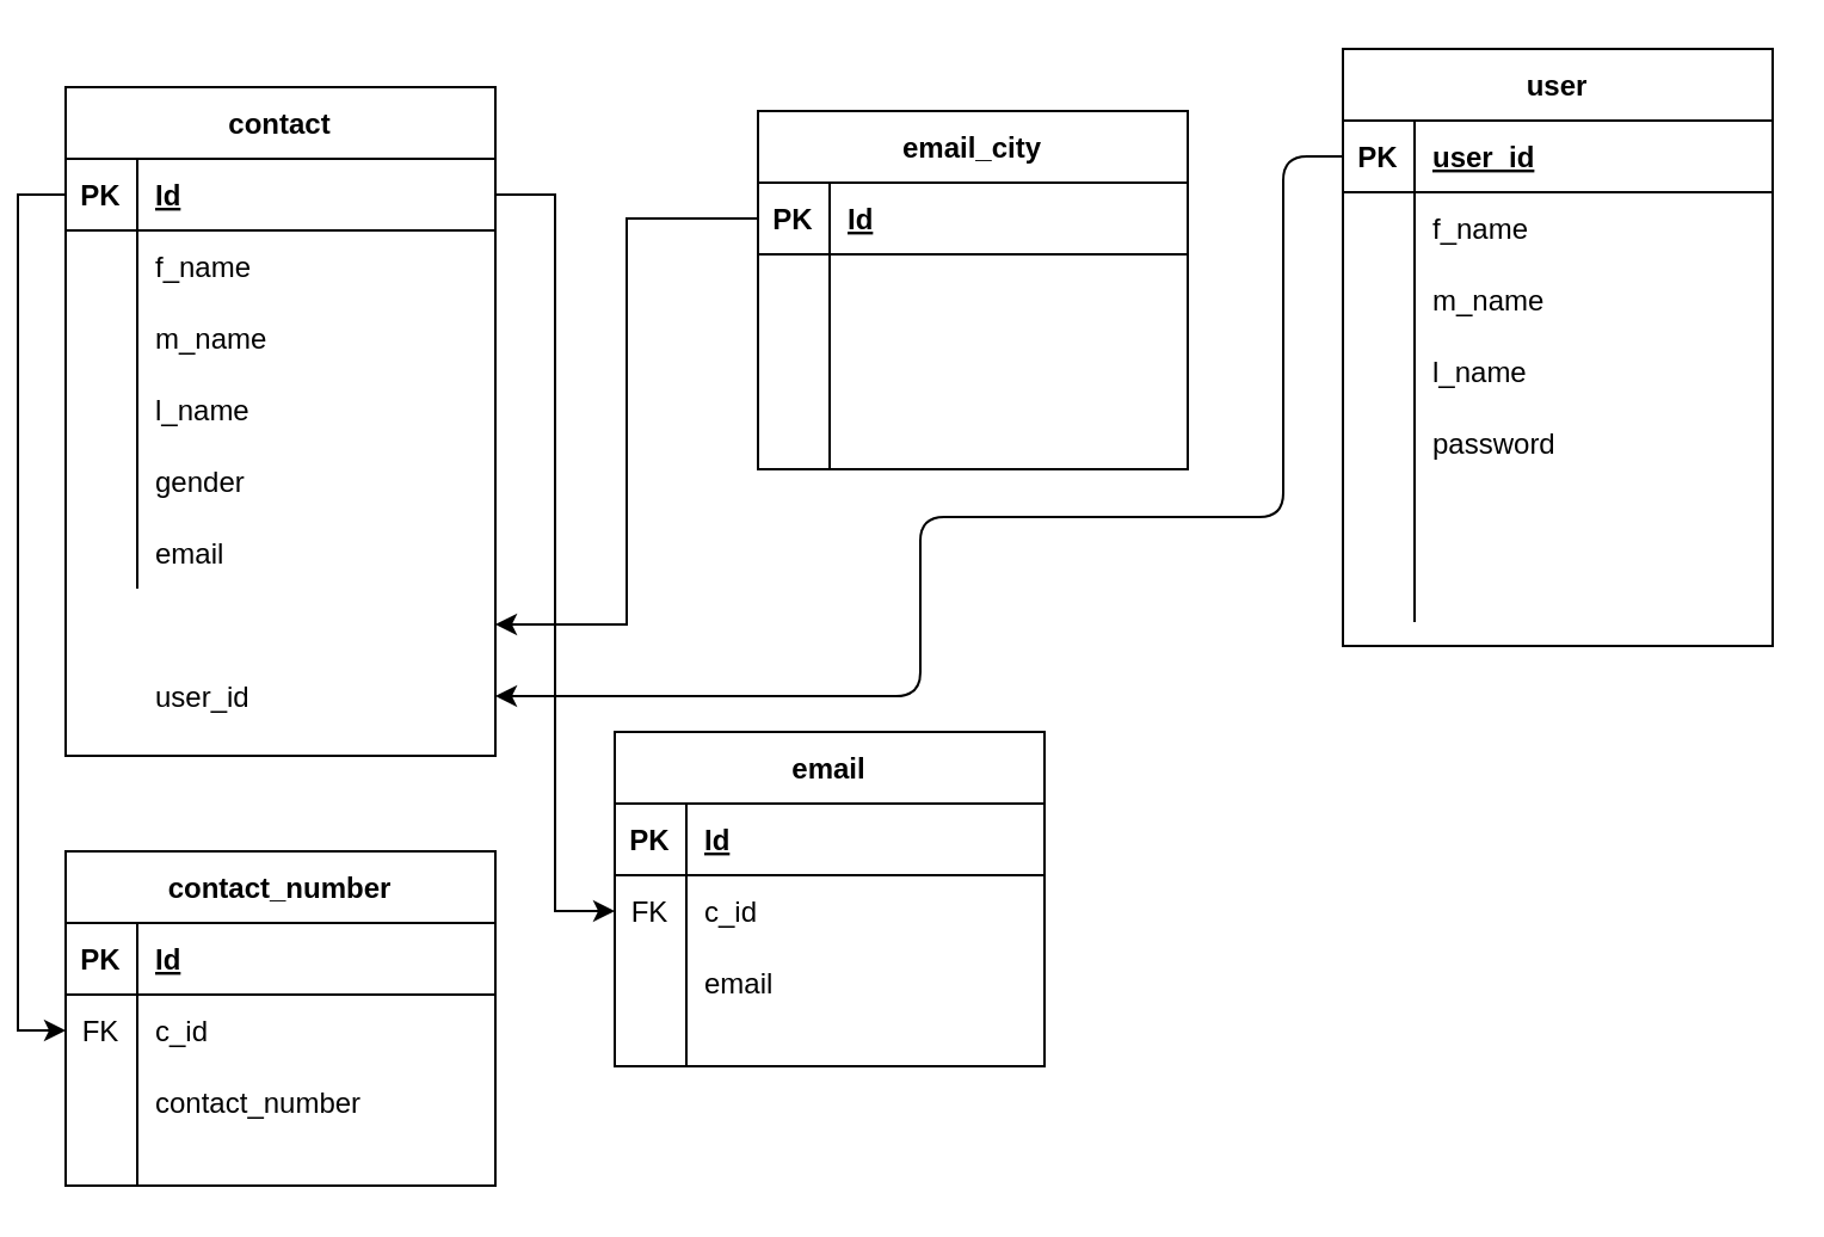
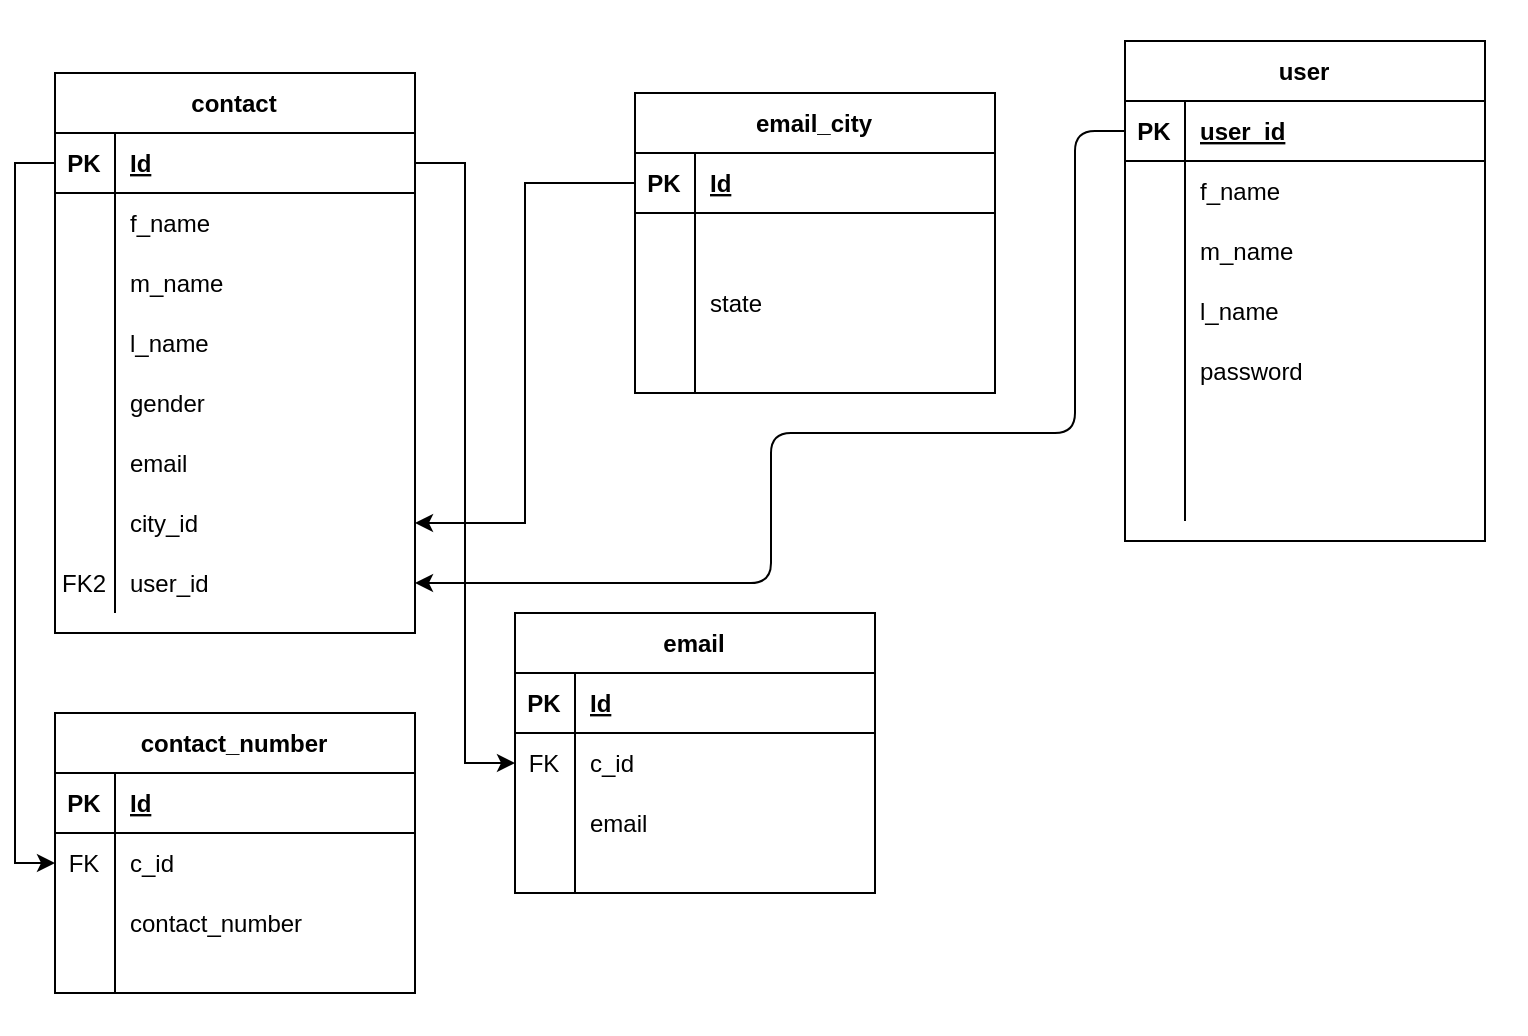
+ <mxCell id="63" value="state" style="shape=partialRectangle;connectable=0;fillColor=none;top=0;left=0;bottom=0;right=0;align=left;spacingLeft=6;overflow=hidden;" parent="61" vertex="1"><mxGeometry x="30" width="150" height="30" as="geometry" /></mxCell>
+ <mxCell id="22" value="city_id" style="shape=partialRectangle;connectable=0;fillColor=none;top=0;left=0;bottom=0;right=0;align=left;spacingLeft=6;overflow=hidden;" parent="21" vertex="1"><mxGeometry x="30" width="150" height="30" as="geometry"><mxRectangle width="150" height="30" as="alternateBounds" /></mxGeometry></mxCell>
+ <mxCell id="24" value="FK2" style="shape=partialRectangle;connectable=0;fillColor=none;top=0;left=0;bottom=0;right=0;editable=1;overflow=hidden;" vertex="1" parent="23"><mxGeometry width="30" height="30" as="geometry"><mxRectangle width="30" height="30" as="alternateBounds" /></mxGeometry></mxCell>
